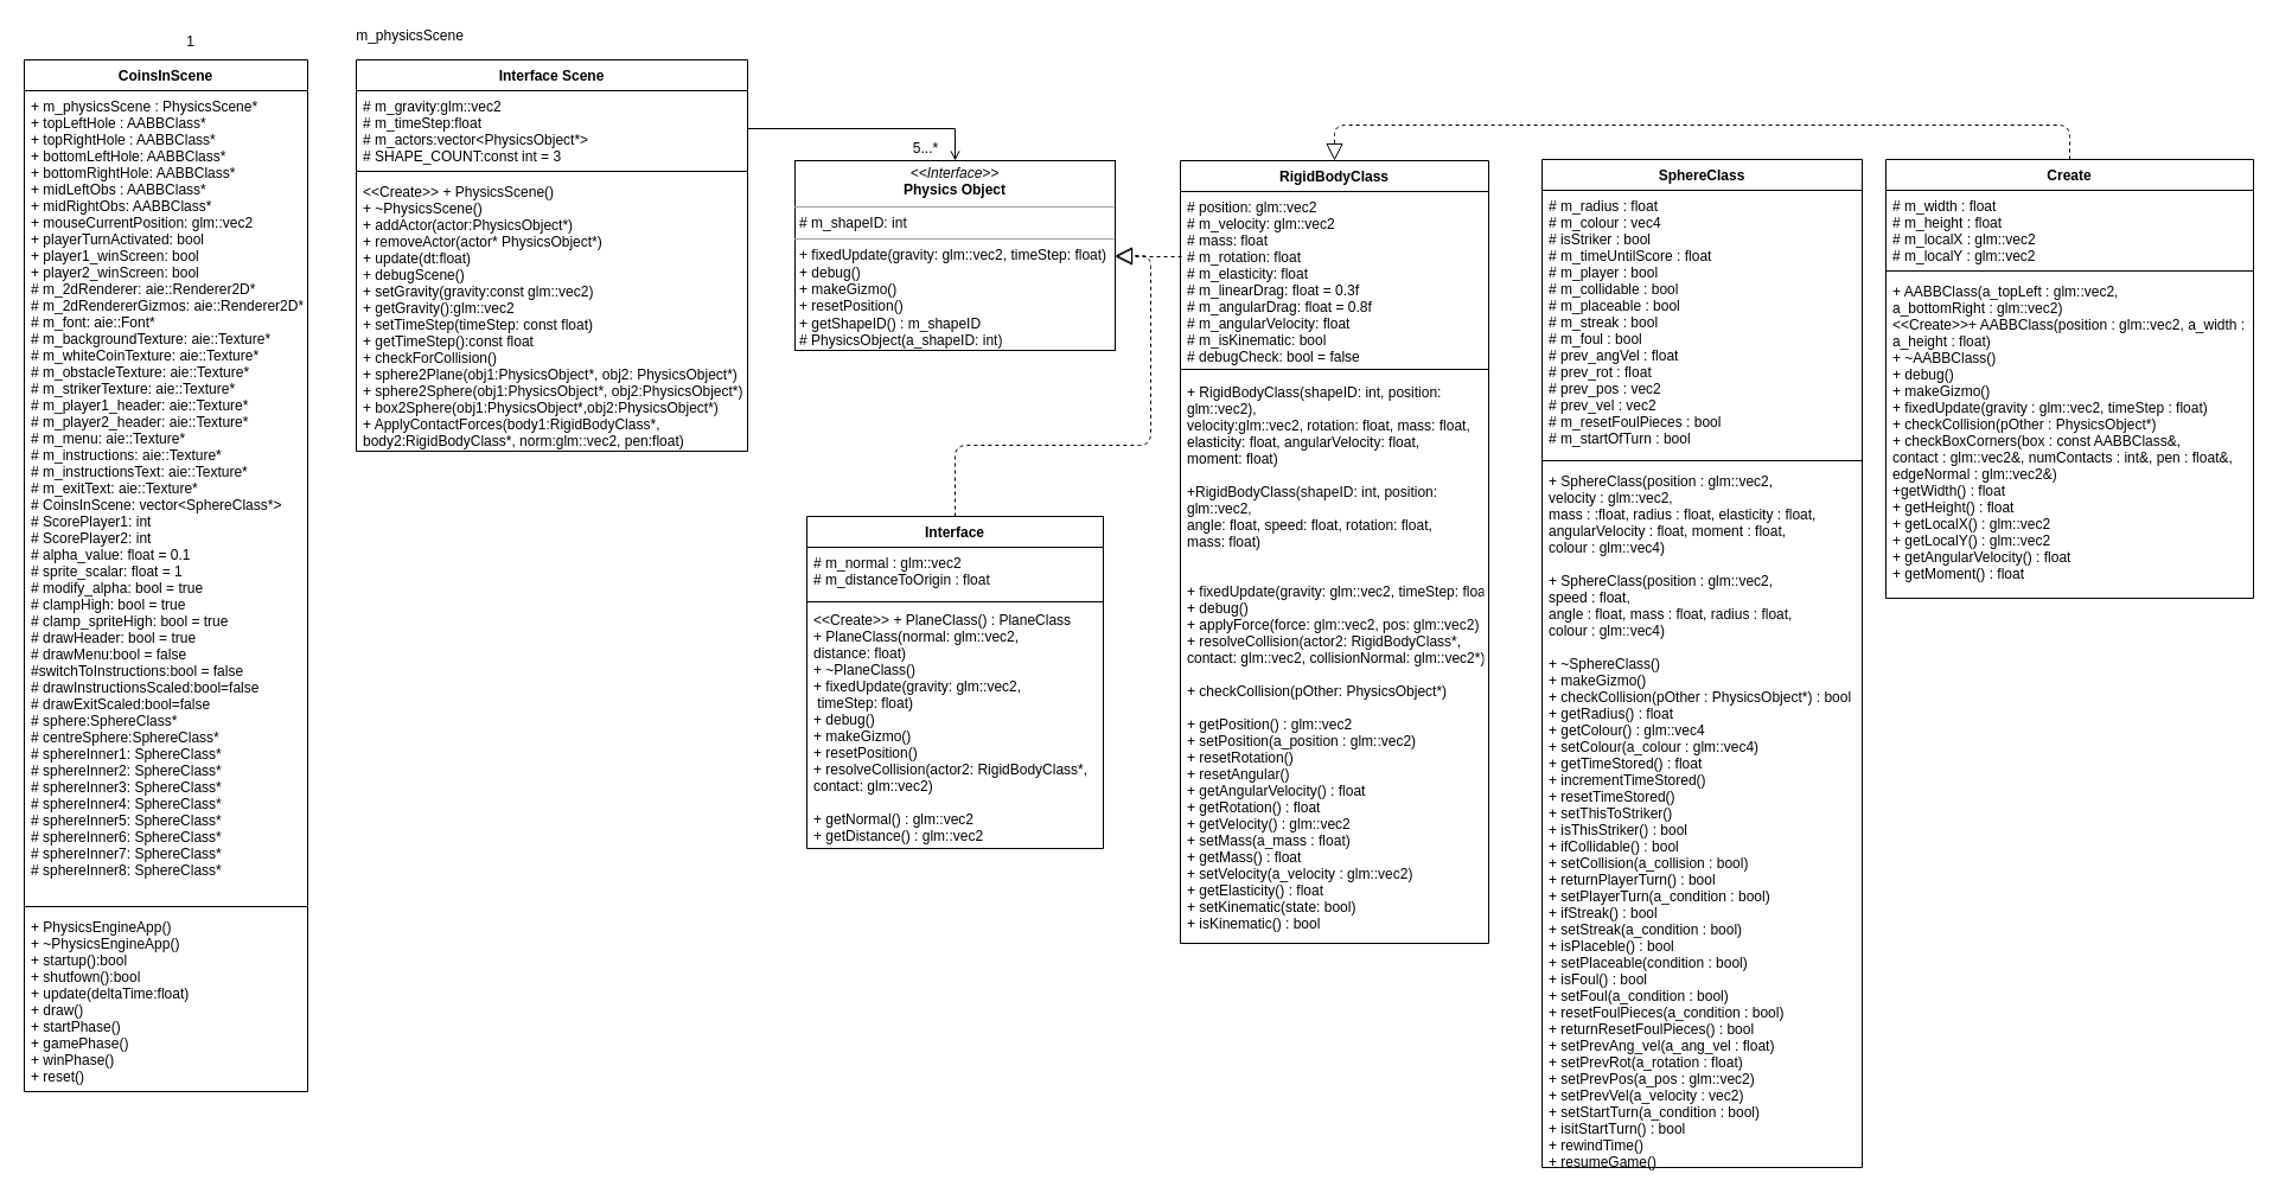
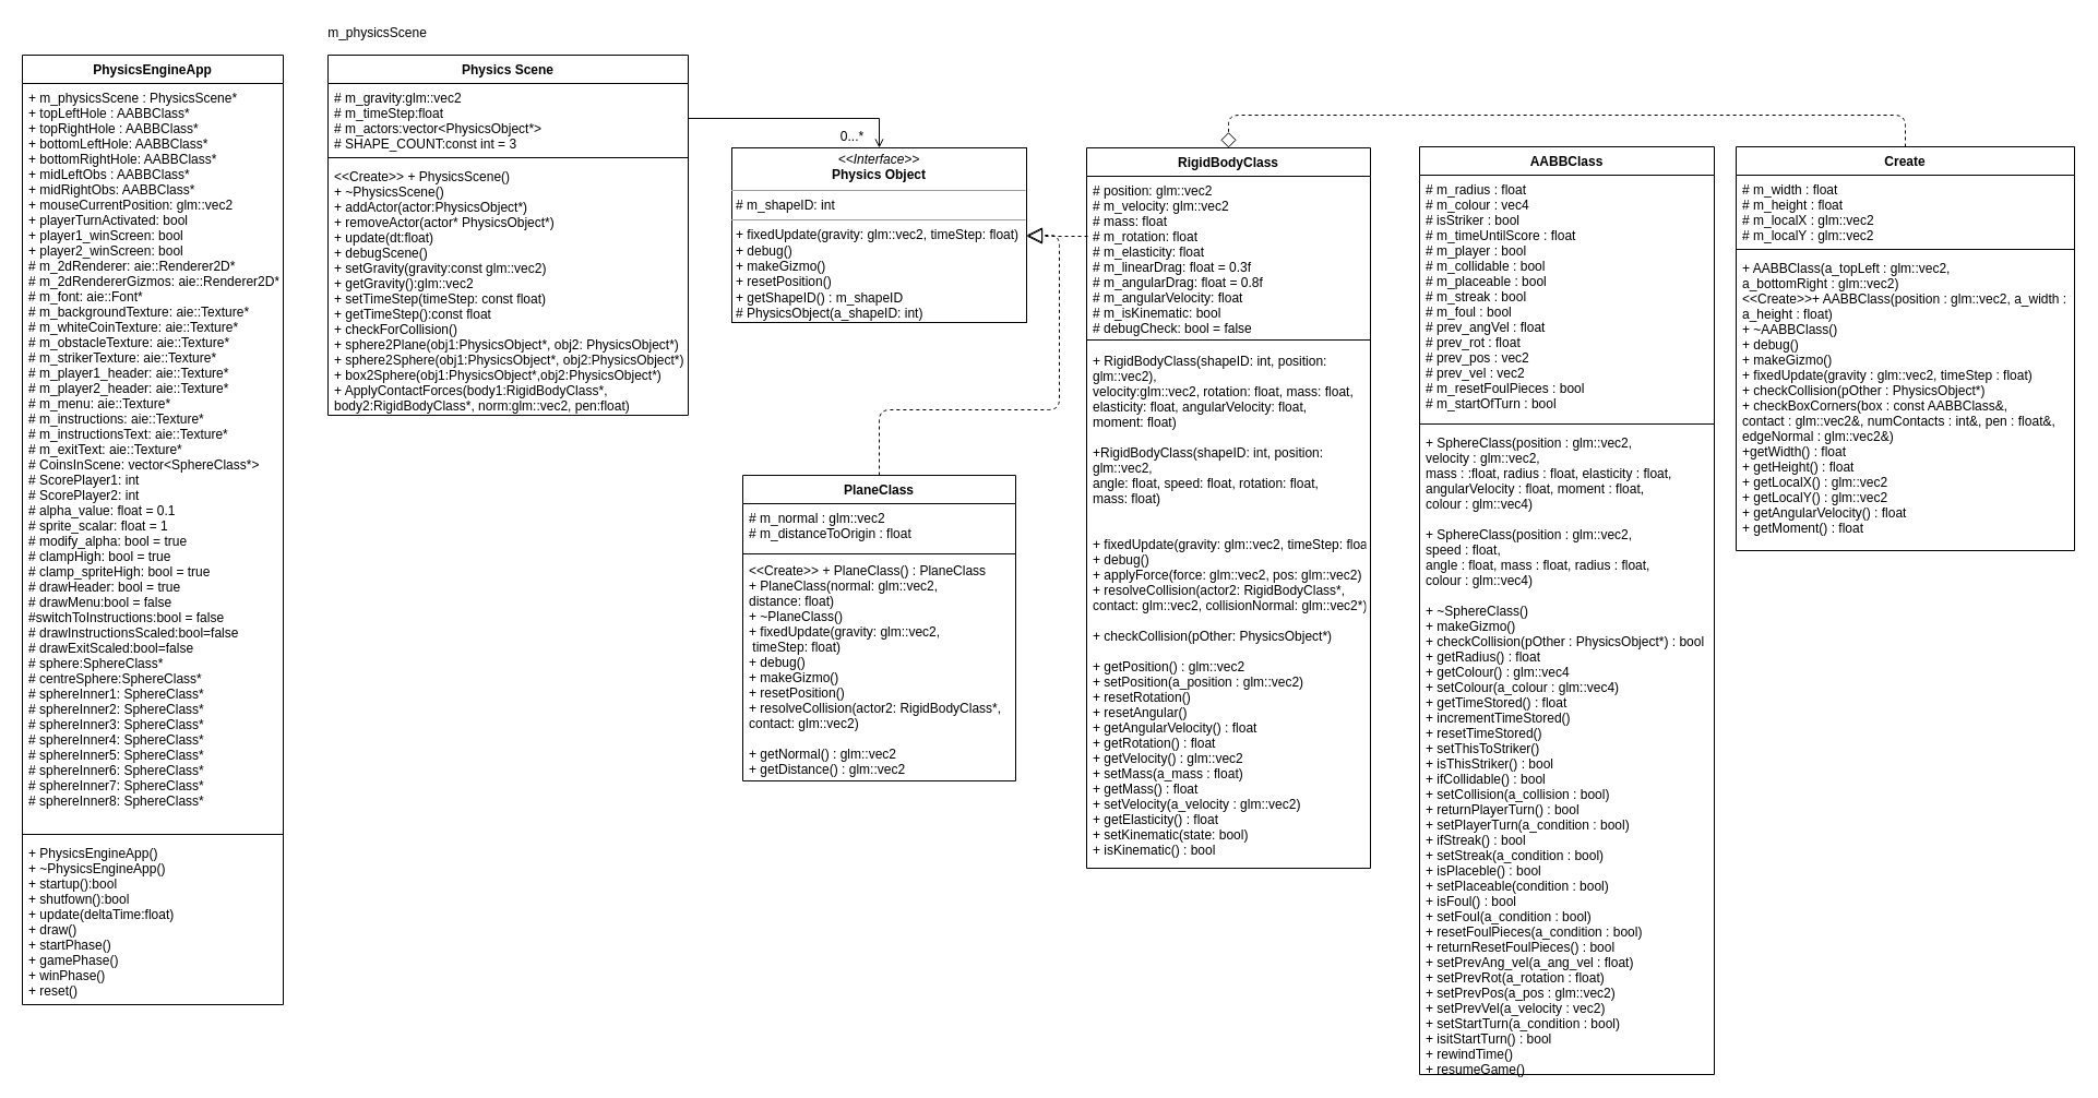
- <mxCell id="31" value="1" style="text;html=1;align=center;verticalAlign=middle;resizable=0;points=[];autosize=1;" vertex="1" parent="1"><mxGeometry x="150" y="25" width="20" height="20" as="geometry" /></mxCell>
- <mxCell id="19" value="CoinsInScene" style="swimlane;fontStyle=1;align=center;verticalAlign=top;childLayout=stackLayout;horizontal=1;startSize=26;horizontalStack=0;resizeParent=1;resizeParentMax=0;resizeLast=0;collapsible=1;marginBottom=0;" vertex="1" parent="1"><mxGeometry x="20" y="50" width="239" height="870" as="geometry" /></mxCell>
+ <mxCell id="19" value="PhysicsEngineApp" style="swimlane;fontStyle=1;align=center;verticalAlign=top;childLayout=stackLayout;horizontal=1;startSize=26;horizontalStack=0;resizeParent=1;resizeParentMax=0;resizeLast=0;collapsible=1;marginBottom=0;" vertex="1" parent="1"><mxGeometry x="20" y="50" width="239" height="870" as="geometry" /></mxCell>
- <mxCell id="24" value="Interface Scene" style="swimlane;fontStyle=1;align=center;verticalAlign=top;childLayout=stackLayout;horizontal=1;startSize=26;horizontalStack=0;resizeParent=1;resizeParentMax=0;resizeLast=0;collapsible=1;marginBottom=0;" vertex="1" parent="1"><mxGeometry x="300" y="50" width="330" height="330" as="geometry" /></mxCell>
+ <mxCell id="24" value="Physics Scene" style="swimlane;fontStyle=1;align=center;verticalAlign=top;childLayout=stackLayout;horizontal=1;startSize=26;horizontalStack=0;resizeParent=1;resizeParentMax=0;resizeLast=0;collapsible=1;marginBottom=0;" vertex="1" parent="1"><mxGeometry x="300" y="50" width="330" height="330" as="geometry" /></mxCell>
- <mxCell id="33" value="" style="endArrow=block;dashed=1;endFill=0;endSize=12;html=1;exitX=0.5;exitY=0;exitDx=0;exitDy=0;entryX=0.5;entryY=0;entryDx=0;entryDy=0;" edge="1" parent="1" source="15" target="7"><mxGeometry width="160" relative="1" as="geometry"><mxPoint x="1080" y="405" as="sourcePoint" /><mxPoint x="1130" y="134" as="targetPoint" /><Array as="points"><mxPoint x="1745" y="105" /><mxPoint x="1125" y="105" /></Array></mxGeometry></mxCell>
+ <mxCell id="33" value="" style="endArrow=diamond;dashed=1;endFill=0;endSize=12;html=1;exitX=0.5;exitY=0;exitDx=0;exitDy=0;entryX=0.5;entryY=0;entryDx=0;entryDy=0;" edge="1" parent="1" source="15" target="7"><mxGeometry width="160" relative="1" as="geometry"><mxPoint x="1080" y="405" as="sourcePoint" /><mxPoint x="1130" y="134" as="targetPoint" /><Array as="points"><mxPoint x="1745" y="105" /><mxPoint x="1125" y="105" /></Array></mxGeometry></mxCell>
- <mxCell id="32" value="5...*" style="text;html=1;align=center;verticalAlign=middle;resizable=0;points=[];autosize=1;" vertex="1" parent="1"><mxGeometry x="760" y="115" width="40" height="20" as="geometry" /></mxCell>
+ <mxCell id="32" value="0...*" style="text;html=1;align=center;verticalAlign=middle;resizable=0;points=[];autosize=1;" vertex="1" parent="1"><mxGeometry x="760" y="115" width="40" height="20" as="geometry" /></mxCell>
- <mxCell id="11" value="SphereClass" style="swimlane;fontStyle=1;align=center;verticalAlign=top;childLayout=stackLayout;horizontal=1;startSize=26;horizontalStack=0;resizeParent=1;resizeParentMax=0;resizeLast=0;collapsible=1;marginBottom=0;" parent="1" vertex="1"><mxGeometry y="134" width="270" height="850" as="geometry" x="1300" /></mxCell>
+ <mxCell id="11" value="AABBClass" style="swimlane;fontStyle=1;align=center;verticalAlign=top;childLayout=stackLayout;horizontal=1;startSize=26;horizontalStack=0;resizeParent=1;resizeParentMax=0;resizeLast=0;collapsible=1;marginBottom=0;" parent="1" vertex="1"><mxGeometry y="134" width="270" height="850" as="geometry" x="1300" /></mxCell>
- <mxCell id="3" value="Interface" style="swimlane;fontStyle=1;align=center;verticalAlign=top;childLayout=stackLayout;horizontal=1;startSize=26;horizontalStack=0;resizeParent=1;resizeParentMax=0;resizeLast=0;collapsible=1;marginBottom=0;" parent="1" vertex="1"><mxGeometry x="680" y="435" width="250" height="280" as="geometry" /></mxCell>
+ <mxCell id="3" value="PlaneClass" style="swimlane;fontStyle=1;align=center;verticalAlign=top;childLayout=stackLayout;horizontal=1;startSize=26;horizontalStack=0;resizeParent=1;resizeParentMax=0;resizeLast=0;collapsible=1;marginBottom=0;" parent="1" vertex="1"><mxGeometry x="680" y="435" width="250" height="280" as="geometry" /></mxCell>
